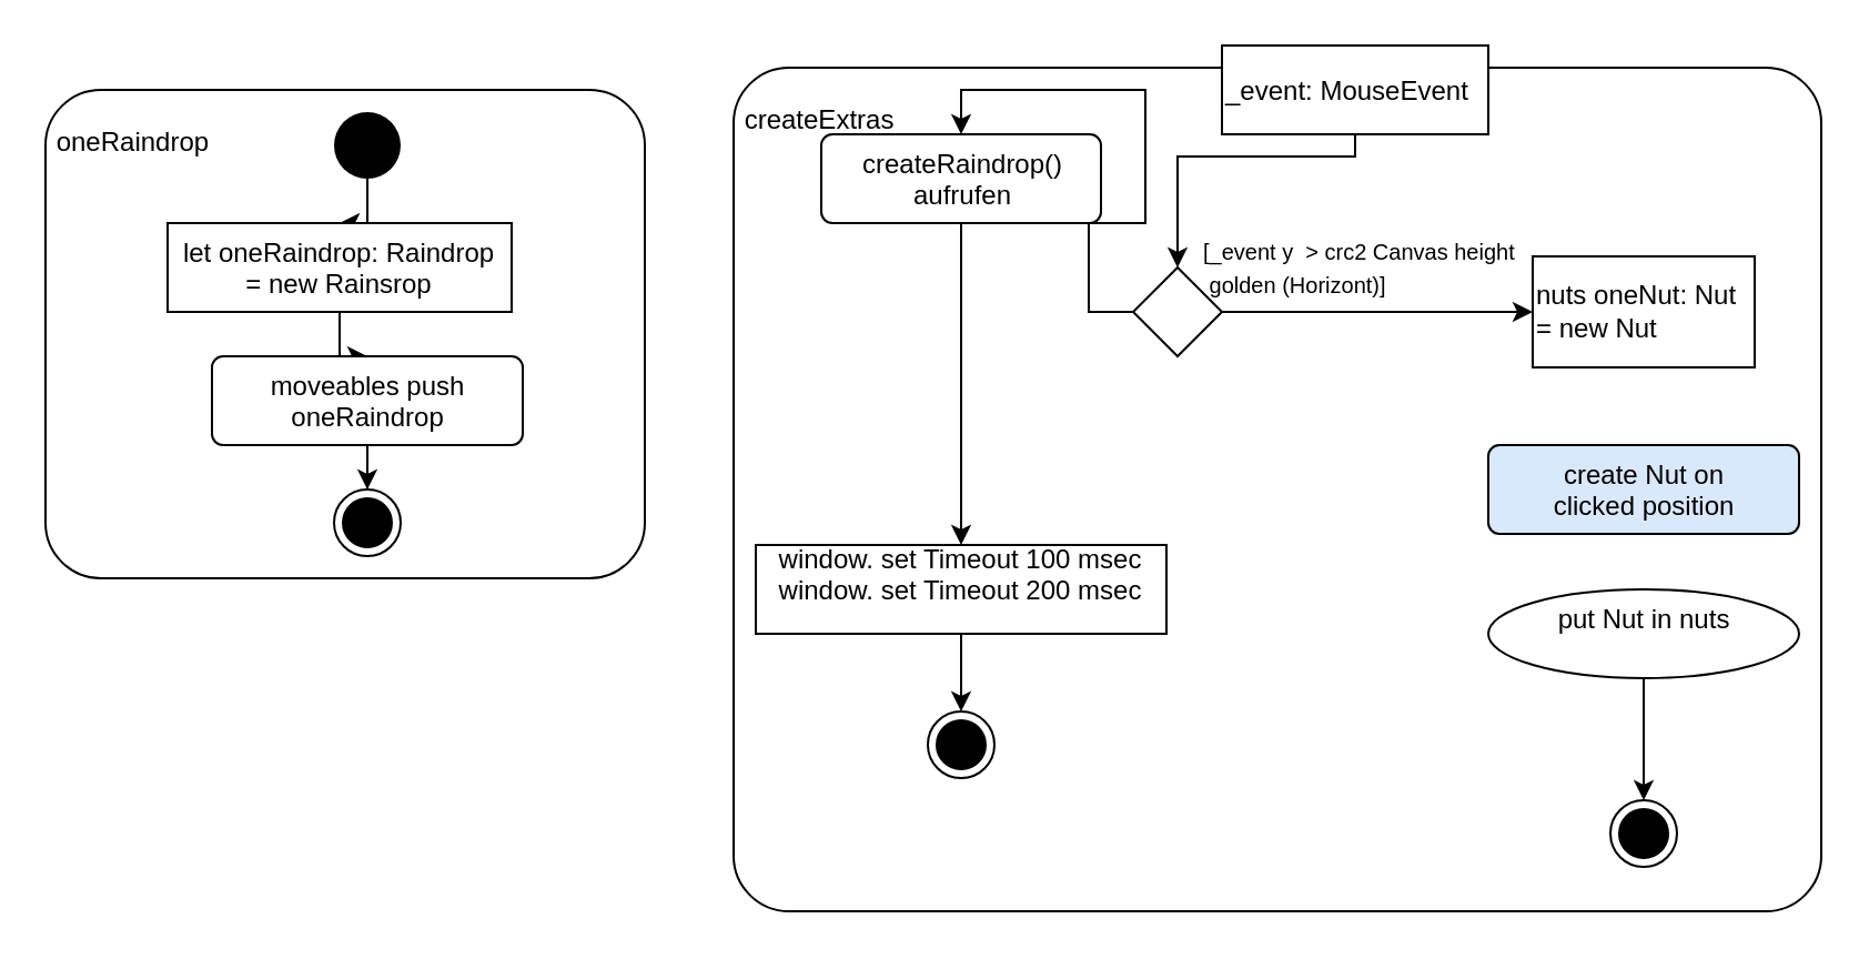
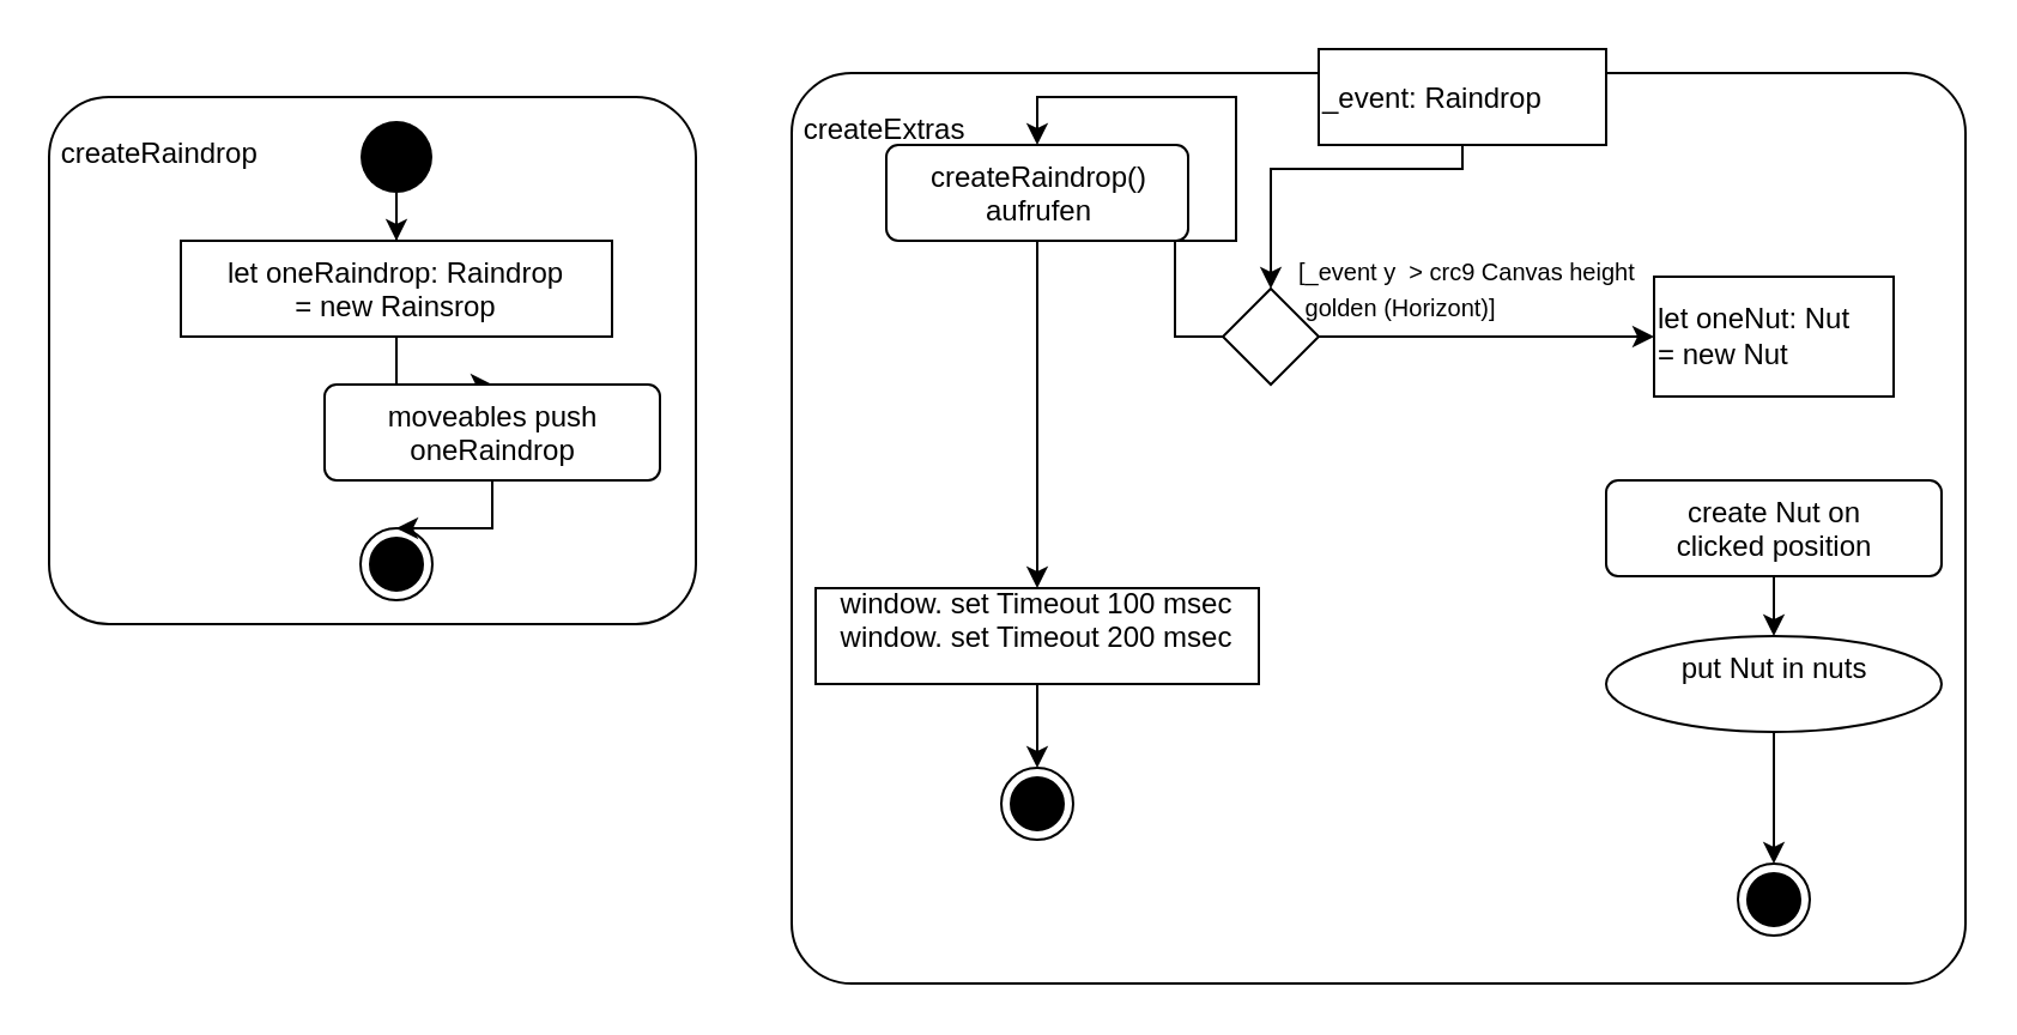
- <mxCell id="11" value="_event: MouseEvent" style="fontStyle=0;align=left;" vertex="1" parent="1"><mxGeometry x="550" y="20" width="120" height="40" as="geometry" /></mxCell>
+ <mxCell id="11" value="_event: Raindrop" style="fontStyle=0;align=left;" vertex="1" parent="1"><mxGeometry x="550" y="20" width="120" height="40" as="geometry" /></mxCell>
- <mxCell id="2" value="&amp;nbsp;oneRaindrop" style="html=1;align=left;verticalAlign=top;rounded=1;absoluteArcSize=1;arcSize=50;dashed=0;spacingTop=10;spacingRight=30;" vertex="1" parent="1"><mxGeometry x="20" y="40" width="270" height="220" as="geometry" /></mxCell>
+ <mxCell id="2" value="&amp;nbsp;createRaindrop" style="html=1;align=left;verticalAlign=top;rounded=1;absoluteArcSize=1;arcSize=50;dashed=0;spacingTop=10;spacingRight=30;" vertex="1" parent="1"><mxGeometry x="20" y="40" width="270" height="220" as="geometry" /></mxCell>
- <mxCell id="6" value="let oneRaindrop: Raindrop &#10;= new Rainsrop" style="text;align=center;verticalAlign=middle;dashed=0;fillColor=#ffffff;strokeColor=#000000;" vertex="1" parent="1"><mxGeometry x="75" y="100" width="155" height="40" as="geometry" /></mxCell>
+ <mxCell id="6" value="let oneRaindrop: Raindrop &#10;= new Rainsrop" style="text;align=center;verticalAlign=middle;dashed=0;fillColor=#ffffff;strokeColor=#000000;" vertex="1" parent="1"><mxGeometry x="75" y="100" width="180" height="40" as="geometry" /></mxCell>
- <mxCell id="22" value="&lt;font style=&quot;font-size: 10px&quot;&gt;[_event y&amp;nbsp; &amp;gt; crc2 Canvas height&lt;br&gt;&amp;nbsp;golden (Horizont)]&lt;/font&gt;" style="text;html=1;align=left;verticalAlign=middle;resizable=0;points=[];autosize=1;strokeColor=none;fillColor=none;" vertex="1" parent="1"><mxGeometry x="540" y="100" width="160" height="40" as="geometry" /></mxCell>
+ <mxCell id="22" value="&lt;font style=&quot;font-size: 10px&quot;&gt;[_event y&amp;nbsp; &amp;gt; crc9 Canvas height&lt;br&gt;&amp;nbsp;golden (Horizont)]&lt;/font&gt;" style="text;html=1;align=left;verticalAlign=middle;resizable=0;points=[];autosize=1;strokeColor=none;fillColor=none;" vertex="1" parent="1"><mxGeometry x="540" y="100" width="160" height="40" as="geometry" /></mxCell>
- <mxCell id="17" value="nuts oneNut: Nut&lt;br&gt;= new Nut" style="whiteSpace=wrap;html=1;align=left;" vertex="1" parent="1"><mxGeometry x="690" y="115" width="100" height="50" as="geometry" /></mxCell>
+ <mxCell id="17" value="let oneNut: Nut&lt;br&gt;= new Nut" style="whiteSpace=wrap;html=1;align=left;" vertex="1" parent="1"><mxGeometry x="690" y="115" width="100" height="50" as="geometry" /></mxCell>
- <mxCell id="16" value="moveables push&lt;br&gt;&amp;nbsp;oneRaindrop&amp;nbsp;" style="html=1;align=center;verticalAlign=top;rounded=1;absoluteArcSize=1;arcSize=10;dashed=0;" vertex="1" parent="1"><mxGeometry x="95" y="160" width="140" height="40" as="geometry" /></mxCell>
+ <mxCell id="16" value="moveables push&lt;br&gt;&amp;nbsp;oneRaindrop&amp;nbsp;" style="html=1;align=center;verticalAlign=top;rounded=1;absoluteArcSize=1;arcSize=10;dashed=0;" vertex="1" parent="1"><mxGeometry x="135" y="160" width="140" height="40" as="geometry" /></mxCell>
- <mxCell id="19" value="create Nut on &lt;br&gt;clicked position" style="html=1;align=center;verticalAlign=top;rounded=1;absoluteArcSize=1;arcSize=10;dashed=0;fillColor=#dae8fc;" vertex="1" parent="1"><mxGeometry x="670" y="200" width="140" height="40" as="geometry" /></mxCell>
+ <mxCell id="19" value="create Nut on &lt;br&gt;clicked position" style="html=1;align=center;verticalAlign=top;rounded=1;absoluteArcSize=1;arcSize=10;dashed=0;" vertex="1" parent="1"><mxGeometry x="670" y="200" width="140" height="40" as="geometry" /></mxCell>
+ <mxCell id="18" style="edgeStyle=orthogonalEdgeStyle;rounded=0;orthogonalLoop=1;jettySize=auto;html=1;" edge="1" parent="1" source="19" target="21"><mxGeometry relative="1" as="geometry" /></mxCell>
